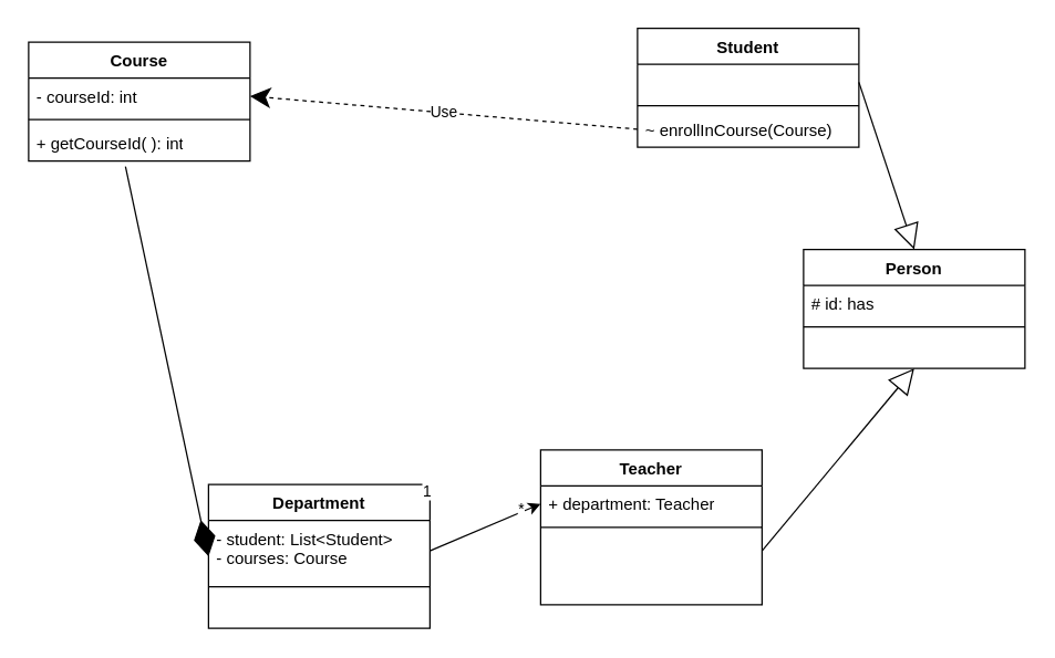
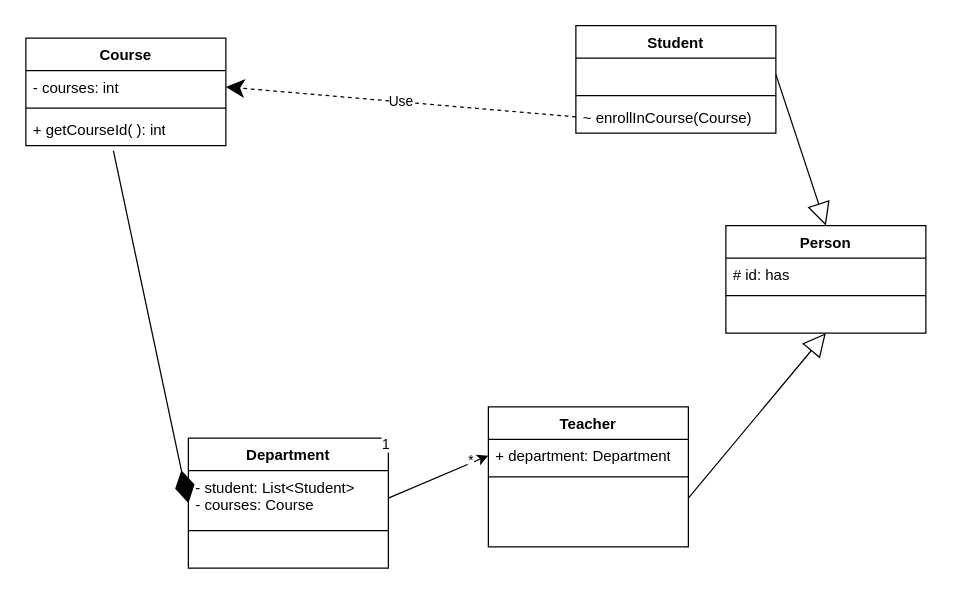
- <mxCell id="3" value="- courseId&lt;span style=&quot;background-color: initial;&quot;&gt;: int&lt;/span&gt;" style="text;strokeColor=none;fillColor=none;align=left;verticalAlign=top;spacingLeft=4;spacingRight=4;overflow=hidden;rotatable=0;points=[[0,0.5],[1,0.5]];portConstraint=eastwest;whiteSpace=wrap;html=1;" vertex="1" parent="2"><mxGeometry y="26" width="160" height="26" as="geometry" /></mxCell>
+ <mxCell id="3" value="- courses&lt;span style=&quot;background-color: initial;&quot;&gt;: int&lt;/span&gt;" style="text;strokeColor=none;fillColor=none;align=left;verticalAlign=top;spacingLeft=4;spacingRight=4;overflow=hidden;rotatable=0;points=[[0,0.5],[1,0.5]];portConstraint=eastwest;whiteSpace=wrap;html=1;" vertex="1" parent="2"><mxGeometry y="26" width="160" height="26" as="geometry" /></mxCell>
- <mxCell id="19" value="+ department: Teacher" style="text;strokeColor=none;fillColor=none;align=left;verticalAlign=top;spacingLeft=4;spacingRight=4;overflow=hidden;rotatable=0;points=[[0,0.5],[1,0.5]];portConstraint=eastwest;whiteSpace=wrap;html=1;" vertex="1" parent="18"><mxGeometry y="26" width="160" height="26" as="geometry" /></mxCell>
+ <mxCell id="19" value="+ department: Department" style="text;strokeColor=none;fillColor=none;align=left;verticalAlign=top;spacingLeft=4;spacingRight=4;overflow=hidden;rotatable=0;points=[[0,0.5],[1,0.5]];portConstraint=eastwest;whiteSpace=wrap;html=1;" vertex="1" parent="18"><mxGeometry y="26" width="160" height="26" as="geometry" /></mxCell>
